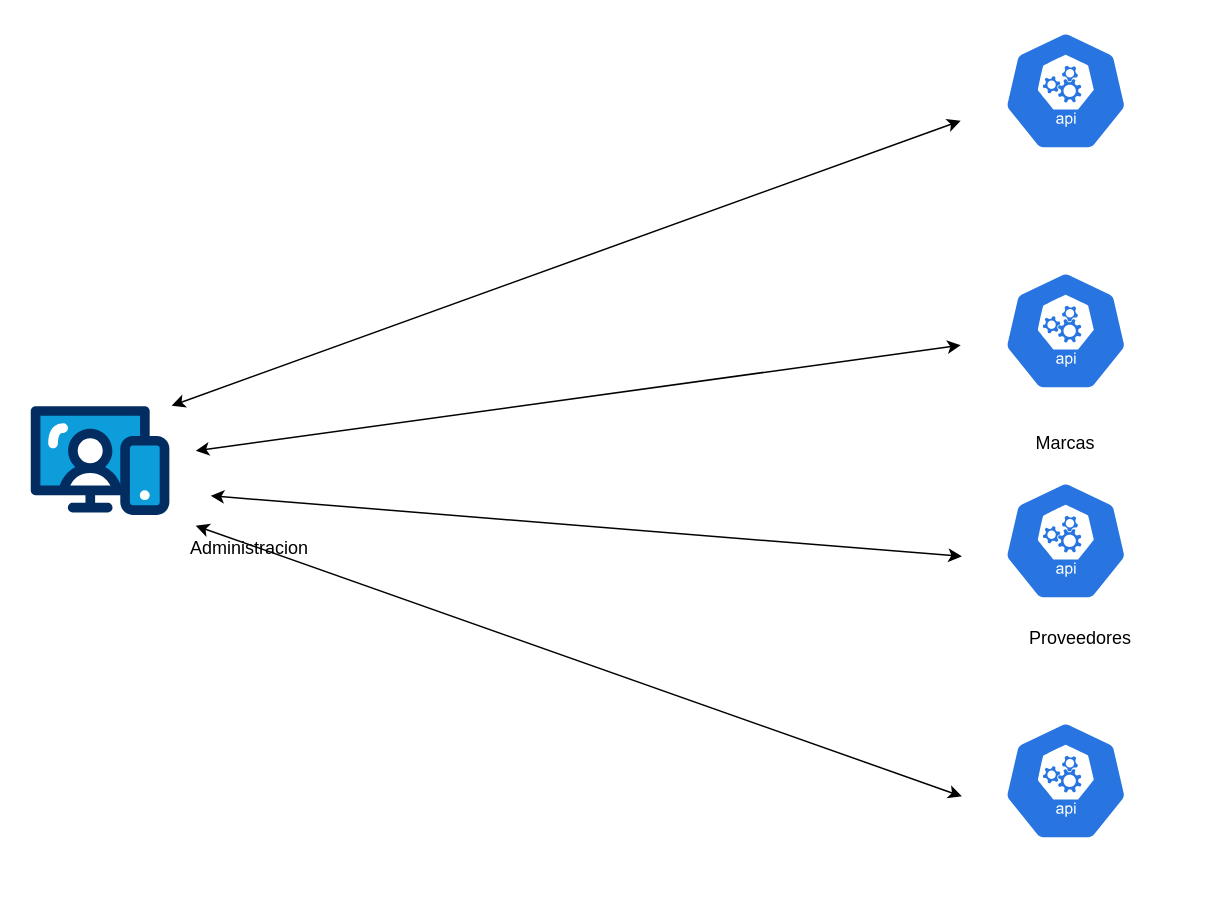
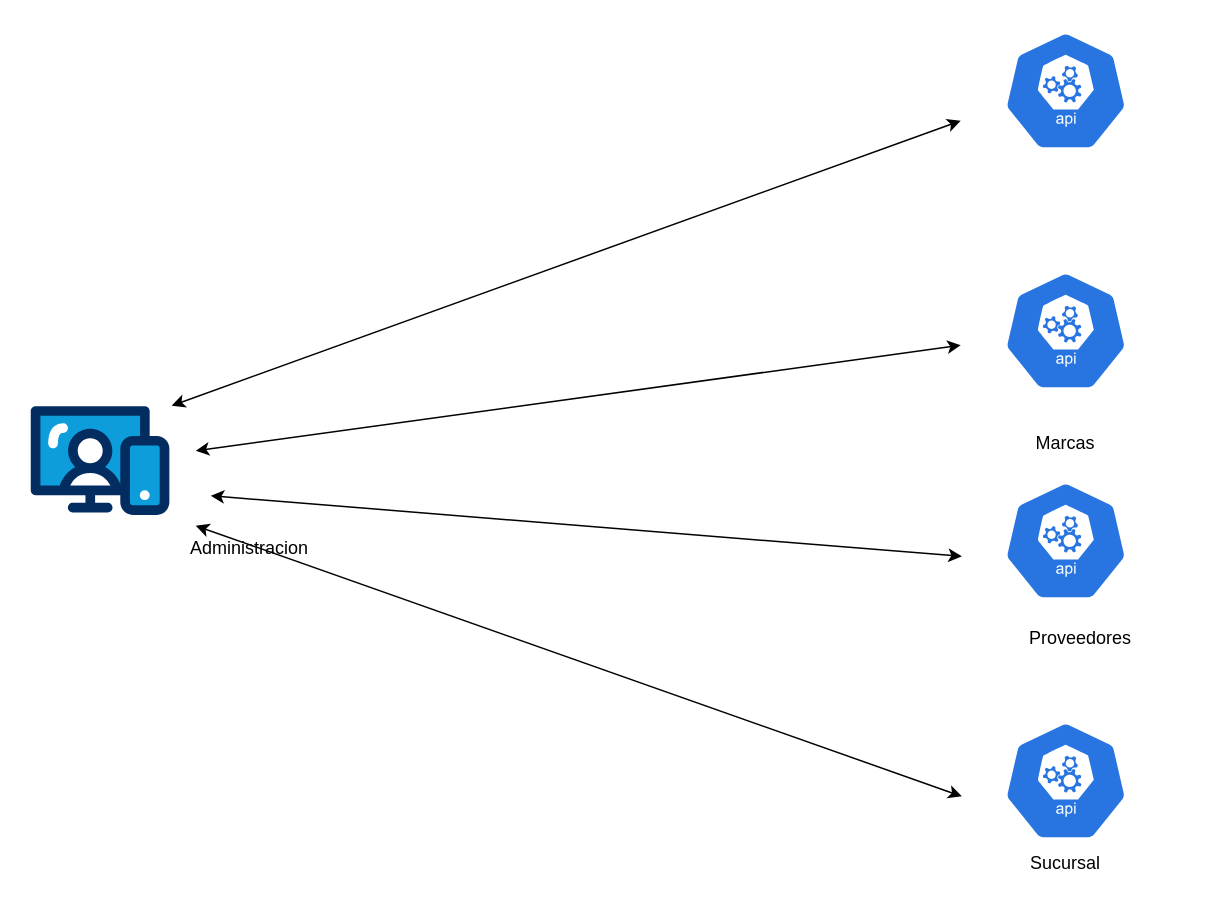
+ <mxCell id="11" value="Sucursal" style="text;html=1;strokeColor=none;fillColor=none;align=center;verticalAlign=middle;whiteSpace=wrap;rounded=0;" vertex="1" parent="1"><mxGeometry x="680" y="560" width="60" height="30" as="geometry" /></mxCell>
